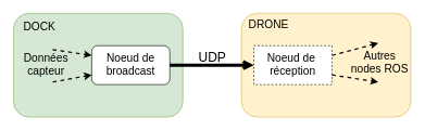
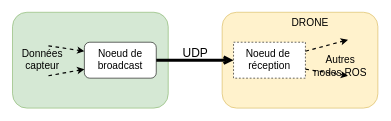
- <mxCell id="9" value="DRONE" style="text;html=1;strokeColor=none;fillColor=none;align=center;verticalAlign=middle;whiteSpace=wrap;rounded=0;labelBackgroundColor=none;fontSize=17;" vertex="1" parent="1"><mxGeometry x="382" y="24" width="60" height="30" as="geometry" /></mxCell>
+ <mxCell id="9" value="DRONE" style="text;html=1;strokeColor=none;fillColor=none;align=center;verticalAlign=middle;whiteSpace=wrap;rounded=0;labelBackgroundColor=none;fontSize=17;" vertex="1" parent="1"><mxGeometry x="487" y="24" width="60" height="30" as="geometry" /></mxCell>
- <mxCell id="8" value="DOCK" style="text;html=1;strokeColor=none;fillColor=none;align=center;verticalAlign=middle;whiteSpace=wrap;rounded=0;labelBackgroundColor=none;fontSize=17;" vertex="1" parent="1"><mxGeometry x="30" y="26" width="60" height="30" as="geometry" /></mxCell>
- <mxCell id="15" value="Autres nodes ROS" style="text;html=1;strokeColor=none;fillColor=none;align=center;verticalAlign=middle;whiteSpace=wrap;rounded=0;labelBackgroundColor=none;fontSize=17;" vertex="1" parent="1"><mxGeometry x="535" y="81" width="95" height="30" as="geometry" /></mxCell>
+ <mxCell id="15" value="Autres nodes ROS" style="text;html=1;strokeColor=none;fillColor=none;align=center;verticalAlign=middle;whiteSpace=wrap;rounded=0;labelBackgroundColor=none;fontSize=17;" vertex="1" parent="1"><mxGeometry x="520" y="96" width="95" height="30" as="geometry" /></mxCell>
